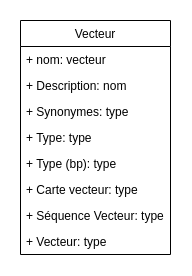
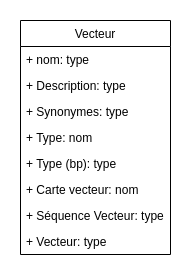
- <mxCell id="3" value="+ nom: vecteur" style="text;strokeColor=none;fillColor=none;align=left;verticalAlign=top;spacingLeft=4;spacingRight=4;overflow=hidden;rotatable=0;points=[[0,0.5],[1,0.5]];portConstraint=eastwest;" parent="2" vertex="1"><mxGeometry y="26" width="150" height="26" as="geometry" /></mxCell>
+ <mxCell id="3" value="+ nom: type" style="text;strokeColor=none;fillColor=none;align=left;verticalAlign=top;spacingLeft=4;spacingRight=4;overflow=hidden;rotatable=0;points=[[0,0.5],[1,0.5]];portConstraint=eastwest;" parent="2" vertex="1"><mxGeometry y="26" width="150" height="26" as="geometry" /></mxCell>
- <mxCell id="4" value="+ Description: nom" style="text;strokeColor=none;fillColor=none;align=left;verticalAlign=top;spacingLeft=4;spacingRight=4;overflow=hidden;rotatable=0;points=[[0,0.5],[1,0.5]];portConstraint=eastwest;" parent="2" vertex="1"><mxGeometry y="52" width="150" height="26" as="geometry" /></mxCell>
+ <mxCell id="4" value="+ Description: type" style="text;strokeColor=none;fillColor=none;align=left;verticalAlign=top;spacingLeft=4;spacingRight=4;overflow=hidden;rotatable=0;points=[[0,0.5],[1,0.5]];portConstraint=eastwest;" parent="2" vertex="1"><mxGeometry y="52" width="150" height="26" as="geometry" /></mxCell>
- <mxCell id="6" value="+ Type: type" style="text;strokeColor=none;fillColor=none;align=left;verticalAlign=top;spacingLeft=4;spacingRight=4;overflow=hidden;rotatable=0;points=[[0,0.5],[1,0.5]];portConstraint=eastwest;" parent="2" vertex="1"><mxGeometry y="104" width="150" height="26" as="geometry" /></mxCell>
+ <mxCell id="6" value="+ Type: nom" style="text;strokeColor=none;fillColor=none;align=left;verticalAlign=top;spacingLeft=4;spacingRight=4;overflow=hidden;rotatable=0;points=[[0,0.5],[1,0.5]];portConstraint=eastwest;" parent="2" vertex="1"><mxGeometry y="104" width="150" height="26" as="geometry" /></mxCell>
- <mxCell id="8" value="+ Carte vecteur: type" style="text;strokeColor=none;fillColor=none;align=left;verticalAlign=top;spacingLeft=4;spacingRight=4;overflow=hidden;rotatable=0;points=[[0,0.5],[1,0.5]];portConstraint=eastwest;" parent="2" vertex="1"><mxGeometry y="156" width="150" height="26" as="geometry" /></mxCell>
+ <mxCell id="8" value="+ Carte vecteur: nom" style="text;strokeColor=none;fillColor=none;align=left;verticalAlign=top;spacingLeft=4;spacingRight=4;overflow=hidden;rotatable=0;points=[[0,0.5],[1,0.5]];portConstraint=eastwest;" parent="2" vertex="1"><mxGeometry y="156" width="150" height="26" as="geometry" /></mxCell>
